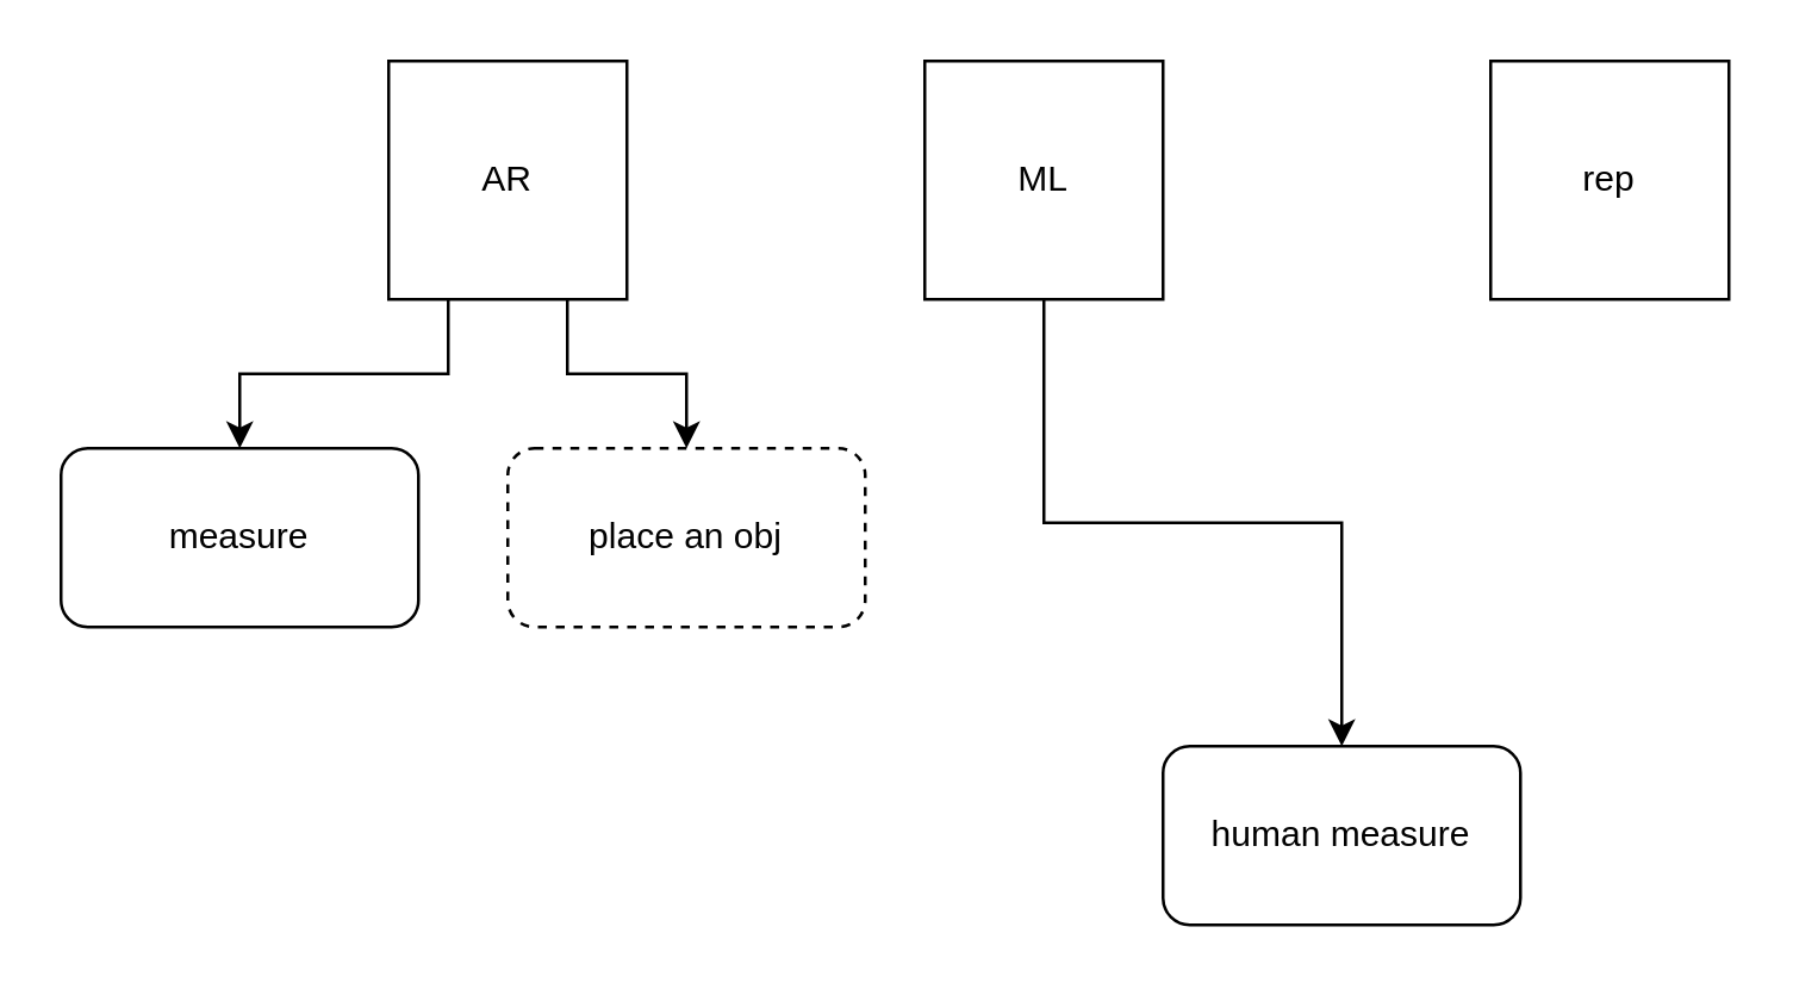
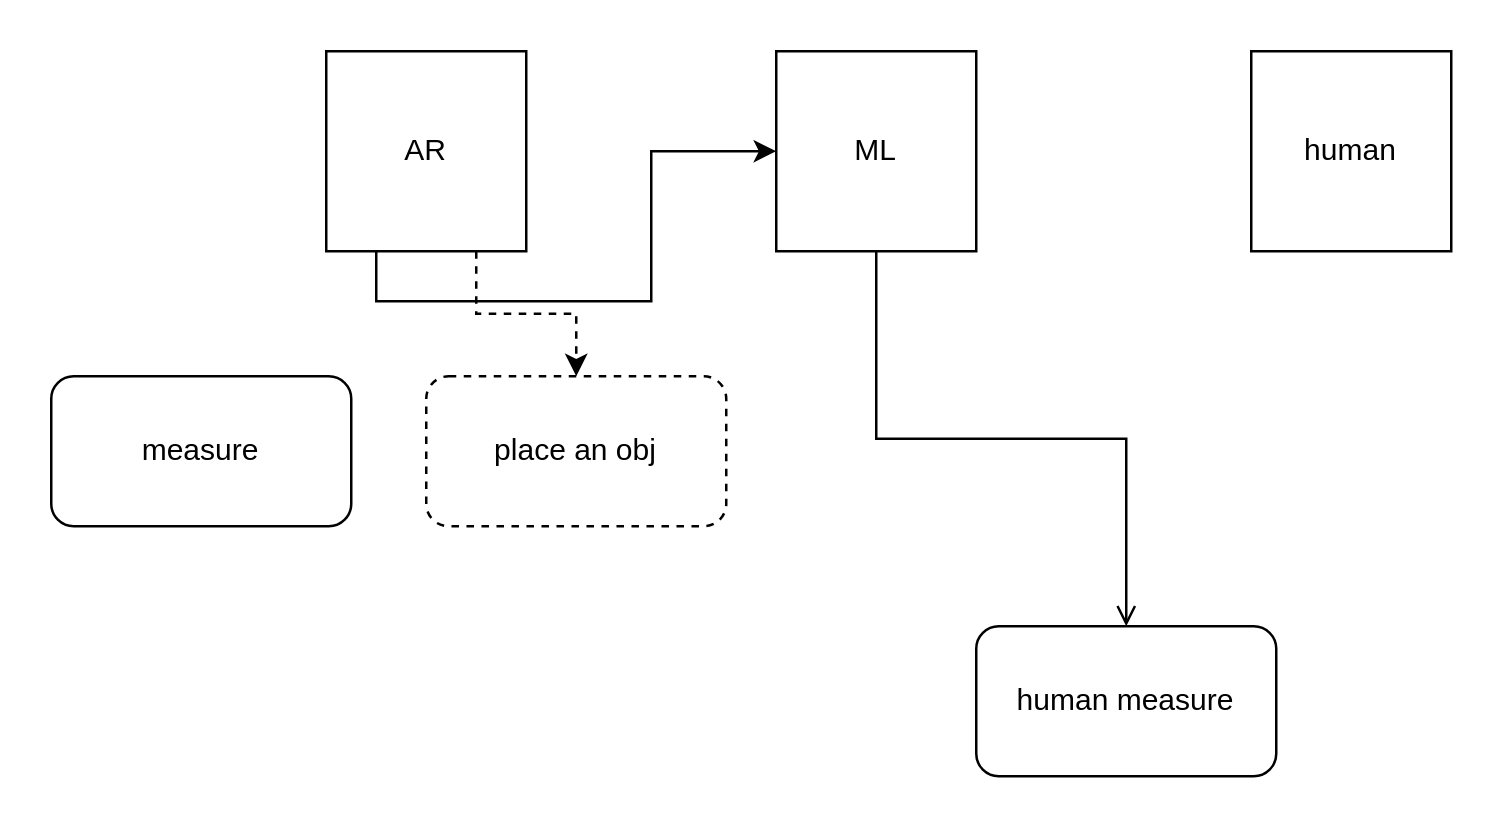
- <mxCell id="7" value="rep" style="whiteSpace=wrap;html=1;aspect=fixed;" vertex="1" parent="1"><mxGeometry x="500" y="20" width="80" height="80" as="geometry" /></mxCell>
+ <mxCell id="7" value="human" style="whiteSpace=wrap;html=1;aspect=fixed;" vertex="1" parent="1"><mxGeometry x="500" y="20" width="80" height="80" as="geometry" /></mxCell>
- <mxCell id="2" style="edgeStyle=orthogonalEdgeStyle;rounded=0;orthogonalLoop=1;jettySize=auto;html=1;exitX=0.25;exitY=1;exitDx=0;exitDy=0;" edge="1" parent="1" source="4" target="8"><mxGeometry relative="1" as="geometry" /></mxCell>
+ <mxCell id="2" style="edgeStyle=orthogonalEdgeStyle;rounded=0;orthogonalLoop=1;jettySize=auto;html=1;exitX=0.25;exitY=1;exitDx=0;exitDy=0;" edge="1" parent="1" source="4" target="6"><mxGeometry relative="1" as="geometry" /></mxCell>
- <mxCell id="3" style="edgeStyle=orthogonalEdgeStyle;rounded=0;orthogonalLoop=1;jettySize=auto;html=1;exitX=0.75;exitY=1;exitDx=0;exitDy=0;" edge="1" parent="1" source="4" target="9"><mxGeometry relative="1" as="geometry" /></mxCell>
+ <mxCell id="3" style="edgeStyle=orthogonalEdgeStyle;rounded=0;orthogonalLoop=1;jettySize=auto;html=1;exitX=0.75;exitY=1;exitDx=0;exitDy=0;dashed=1;" edge="1" parent="1" source="4" target="9"><mxGeometry relative="1" as="geometry" /></mxCell>
- <mxCell id="5" style="edgeStyle=orthogonalEdgeStyle;rounded=0;orthogonalLoop=1;jettySize=auto;html=1;exitX=0.5;exitY=1;exitDx=0;exitDy=0;" edge="1" parent="1" source="6" target="10"><mxGeometry relative="1" as="geometry" /></mxCell>
+ <mxCell id="5" style="edgeStyle=orthogonalEdgeStyle;rounded=0;orthogonalLoop=1;jettySize=auto;html=1;exitX=0.5;exitY=1;exitDx=0;exitDy=0;endArrow=open;" edge="1" parent="1" source="6" target="10"><mxGeometry relative="1" as="geometry" /></mxCell>
